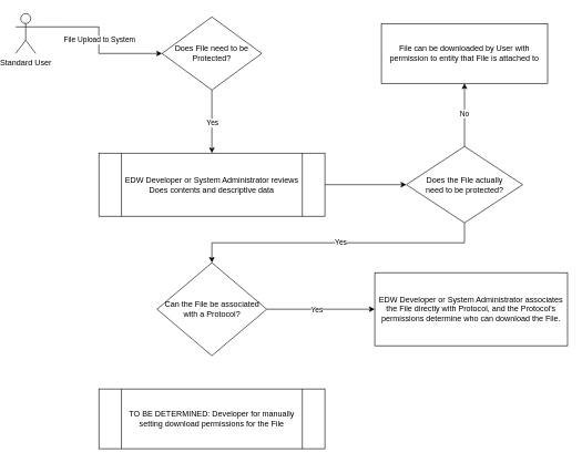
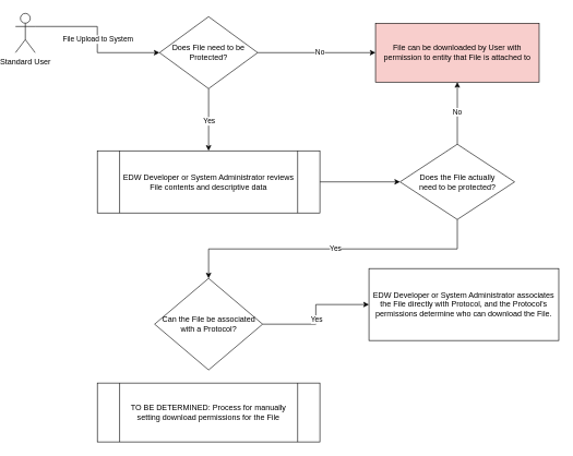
+ <mxCell id="5" style="edgeStyle=orthogonalEdgeStyle;rounded=0;orthogonalLoop=1;jettySize=auto;html=1;exitX=1;exitY=0.5;exitDx=0;exitDy=0;entryX=0;entryY=0.5;entryDx=0;entryDy=0;" parent="1" source="9" target="10" edge="1"><mxGeometry relative="1" as="geometry"><mxPoint x="540" y="80" as="targetPoint" /></mxGeometry></mxCell>
+ <mxCell id="6" value="No" style="edgeLabel;html=1;align=center;verticalAlign=middle;resizable=0;points=[];" parent="5" vertex="1" connectable="0"><mxGeometry x="0.04" y="2" relative="1" as="geometry"><mxPoint as="offset" /></mxGeometry></mxCell>
- <mxCell id="10" value="File can be downloaded by User with permission to entity that File is attached to" style="rounded=0;whiteSpace=wrap;html=1;" parent="1" vertex="1"><mxGeometry x="570" y="35" width="250" height="90" as="geometry" /></mxCell>
+ <mxCell id="10" value="File can be downloaded by User with permission to entity that File is attached to" style="rounded=0;whiteSpace=wrap;html=1;fillColor=#f8cecc;" parent="1" vertex="1"><mxGeometry x="570" y="35" width="250" height="90" as="geometry" /></mxCell>
- <mxCell id="14" value="EDW Developer or System Administrator reviews Does contents and descriptive data" style="shape=process;whiteSpace=wrap;html=1;backgroundOutline=1;" parent="1" vertex="1"><mxGeometry x="145" y="230" width="340" height="95" as="geometry" /></mxCell>
+ <mxCell id="14" value="EDW Developer or System Administrator reviews File contents and descriptive data" style="shape=process;whiteSpace=wrap;html=1;backgroundOutline=1;" parent="1" vertex="1"><mxGeometry x="145" y="230" width="340" height="95" as="geometry" /></mxCell>
- <mxCell id="17" value="Can the File be associated with a Protocol?" style="rhombus;whiteSpace=wrap;html=1;" parent="1" vertex="1"><mxGeometry x="232.5" y="395" width="165" height="140" as="geometry" /></mxCell>
+ <mxCell id="17" value="Can the File be associated with a Protocol?" style="rhombus;whiteSpace=wrap;html=1;" parent="1" vertex="1"><mxGeometry x="232.5" y="425" width="165" height="140" as="geometry" /></mxCell>
- <mxCell id="19" value="TO BE DETERMINED: Developer for manually setting download permissions for the File" style="shape=process;whiteSpace=wrap;html=1;backgroundOutline=1;" parent="1" vertex="1"><mxGeometry x="145" y="585" width="340" height="90" as="geometry" /></mxCell>
+ <mxCell id="19" value="TO BE DETERMINED: Process for manually setting download permissions for the File" style="shape=process;whiteSpace=wrap;html=1;backgroundOutline=1;" parent="1" vertex="1"><mxGeometry x="145" y="585" width="340" height="90" as="geometry" /></mxCell>
